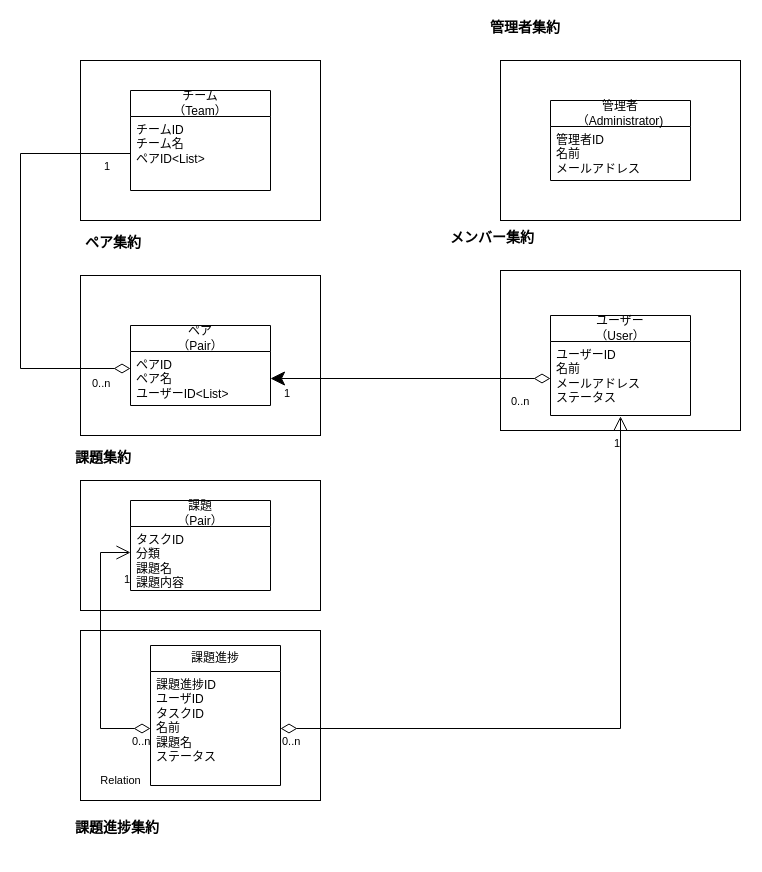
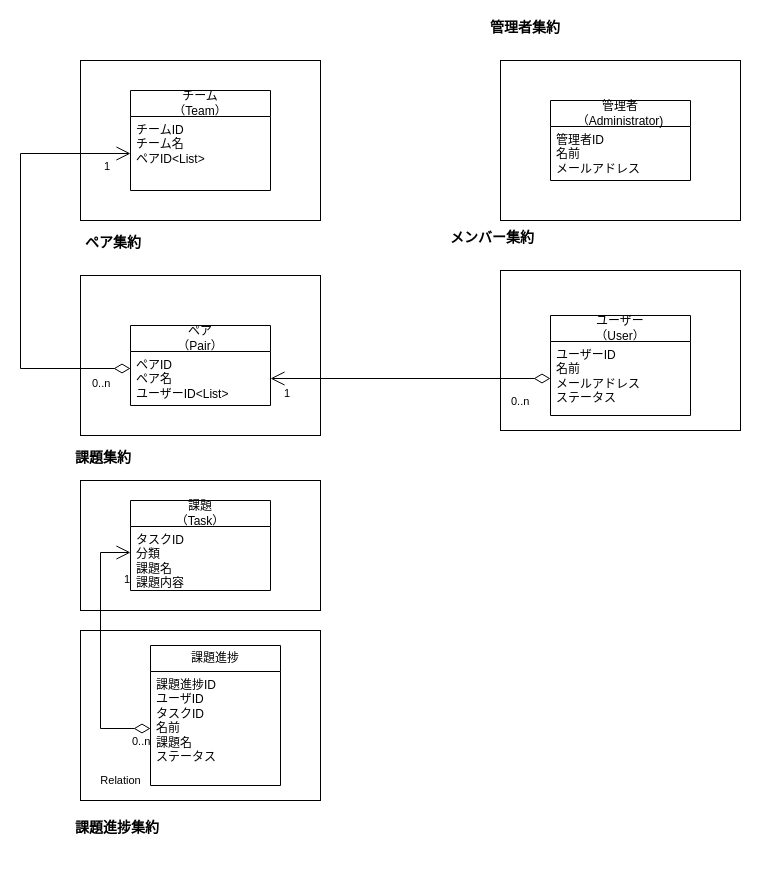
- <mxCell id="30" value="" style="endArrow=none;html=1;endSize=12;startArrow=diamondThin;startSize=14;startFill=0;edgeStyle=orthogonalEdgeStyle;rounded=0;entryX=0;entryY=0.5;entryDx=0;entryDy=0;" parent="1" source="13" target="15" edge="1"><mxGeometry relative="1" as="geometry"><mxPoint y="330" as="sourcePoint" x="-10" /><mxPoint x="90" y="119.5" as="targetPoint" /><Array as="points"><mxPoint x="20" y="368" /><mxPoint x="20" y="153" /></Array></mxGeometry></mxCell>
+ <mxCell id="30" value="" style="endArrow=open;html=1;endSize=12;startArrow=diamondThin;startSize=14;startFill=0;edgeStyle=orthogonalEdgeStyle;rounded=0;entryX=0;entryY=0.5;entryDx=0;entryDy=0;" parent="1" source="13" target="15" edge="1"><mxGeometry relative="1" as="geometry"><mxPoint y="330" as="sourcePoint" x="-10" /><mxPoint x="90" y="119.5" as="targetPoint" /><Array as="points"><mxPoint x="20" y="368" /><mxPoint x="20" y="153" /></Array></mxGeometry></mxCell>
- <mxCell id="33" value="" style="endArrow=classic;html=1;endSize=12;startArrow=diamondThin;startSize=14;startFill=0;edgeStyle=orthogonalEdgeStyle;rounded=0;entryX=1;entryY=0.5;entryDx=0;entryDy=0;exitX=0;exitY=0.5;exitDx=0;exitDy=0;" parent="1" source="9" target="13" edge="1"><mxGeometry relative="1" as="geometry"><mxPoint x="390" y="464.5" as="sourcePoint" /><mxPoint x="550" y="464.5" as="targetPoint" /></mxGeometry></mxCell>
+ <mxCell id="33" value="" style="endArrow=open;html=1;endSize=12;startArrow=diamondThin;startSize=14;startFill=0;edgeStyle=orthogonalEdgeStyle;rounded=0;entryX=1;entryY=0.5;entryDx=0;entryDy=0;exitX=0;exitY=0.5;exitDx=0;exitDy=0;" parent="1" source="9" target="13" edge="1"><mxGeometry relative="1" as="geometry"><mxPoint x="390" y="464.5" as="sourcePoint" /><mxPoint x="550" y="464.5" as="targetPoint" /></mxGeometry></mxCell>
- <mxCell id="16" value="課題&lt;br&gt;（Pair）" style="swimlane;fontStyle=0;childLayout=stackLayout;horizontal=1;startSize=26;fillColor=none;horizontalStack=0;resizeParent=1;resizeParentMax=0;resizeLast=0;collapsible=1;marginBottom=0;whiteSpace=wrap;html=1;align=center;" parent="1" vertex="1"><mxGeometry x="130" y="500" width="140" height="90" as="geometry" /></mxCell>
+ <mxCell id="16" value="課題&lt;br&gt;（Task）" style="swimlane;fontStyle=0;childLayout=stackLayout;horizontal=1;startSize=26;fillColor=none;horizontalStack=0;resizeParent=1;resizeParentMax=0;resizeLast=0;collapsible=1;marginBottom=0;whiteSpace=wrap;html=1;align=center;" parent="1" vertex="1"><mxGeometry x="130" y="500" width="140" height="90" as="geometry" /></mxCell>
- <mxCell id="23" value="" style="endArrow=open;html=1;endSize=12;startArrow=diamondThin;startSize=14;startFill=0;edgeStyle=orthogonalEdgeStyle;rounded=0;exitX=1;exitY=0.5;exitDx=0;exitDy=0;entryX=0.5;entryY=1.011;entryDx=0;entryDy=0;entryPerimeter=0;" parent="1" source="19" target="9" edge="1"><mxGeometry relative="1" as="geometry"><mxPoint x="451" y="417" as="sourcePoint" /><mxPoint x="320" y="408" as="targetPoint" /><mxPoint as="offset" /></mxGeometry></mxCell>
- <mxCell id="24" value="0..n" style="edgeLabel;resizable=0;html=1;align=left;verticalAlign=top;" parent="23" connectable="0" vertex="1"><mxGeometry x="-1" relative="1" as="geometry" /></mxCell>
- <mxCell id="25" value="1" style="edgeLabel;resizable=0;html=1;align=right;verticalAlign=top;" parent="23" connectable="0" vertex="1"><mxGeometry x="1" relative="1" as="geometry"><mxPoint y="14" as="offset" /></mxGeometry></mxCell>
